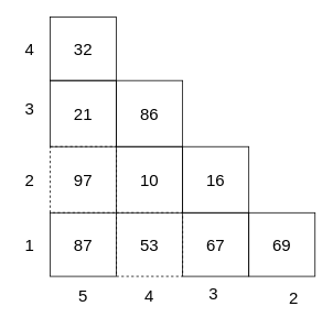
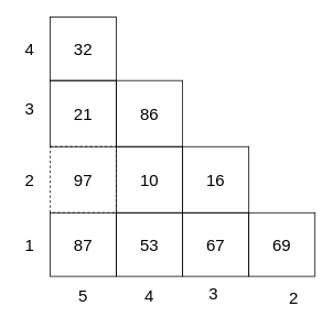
- <mxCell id="8" value="53" style="whiteSpace=wrap;html=1;aspect=fixed;fillColor=none;fontSize=20;dashed=1;" vertex="1" parent="1"><mxGeometry x="140" y="257" width="80" height="77" as="geometry" /></mxCell>
+ <mxCell id="8" value="53" style="whiteSpace=wrap;html=1;aspect=fixed;fillColor=none;fontSize=20;" vertex="1" parent="1"><mxGeometry x="140" y="257" width="80" height="77" as="geometry" /></mxCell>
